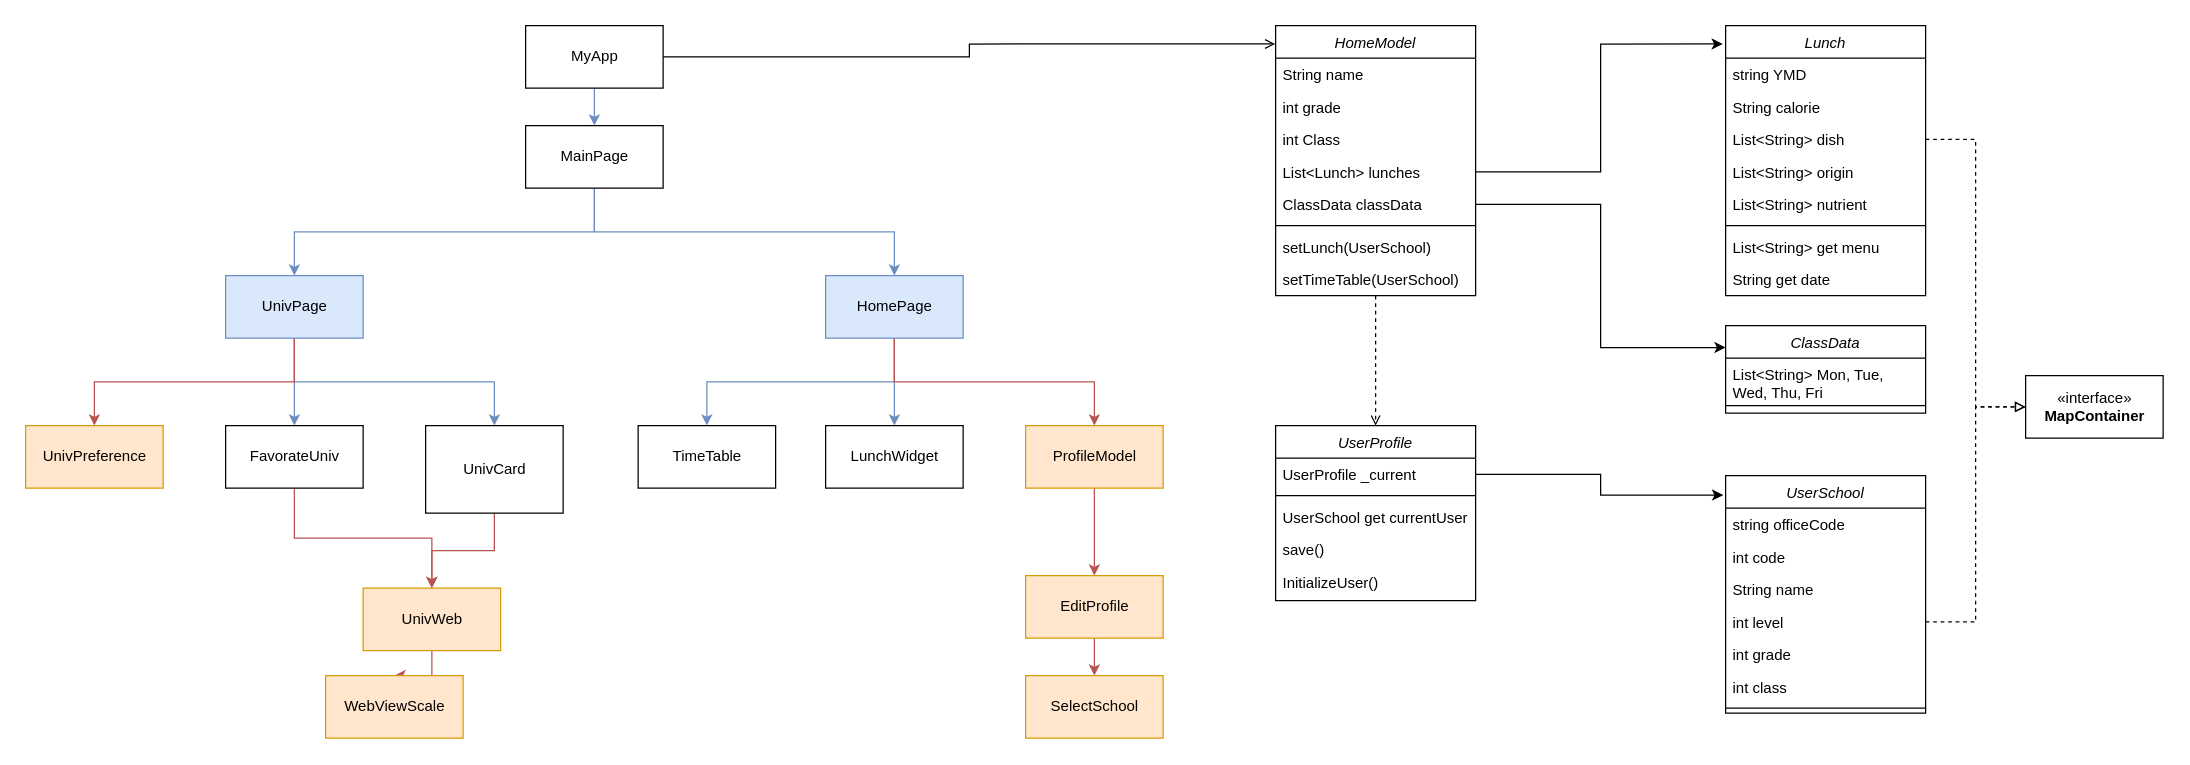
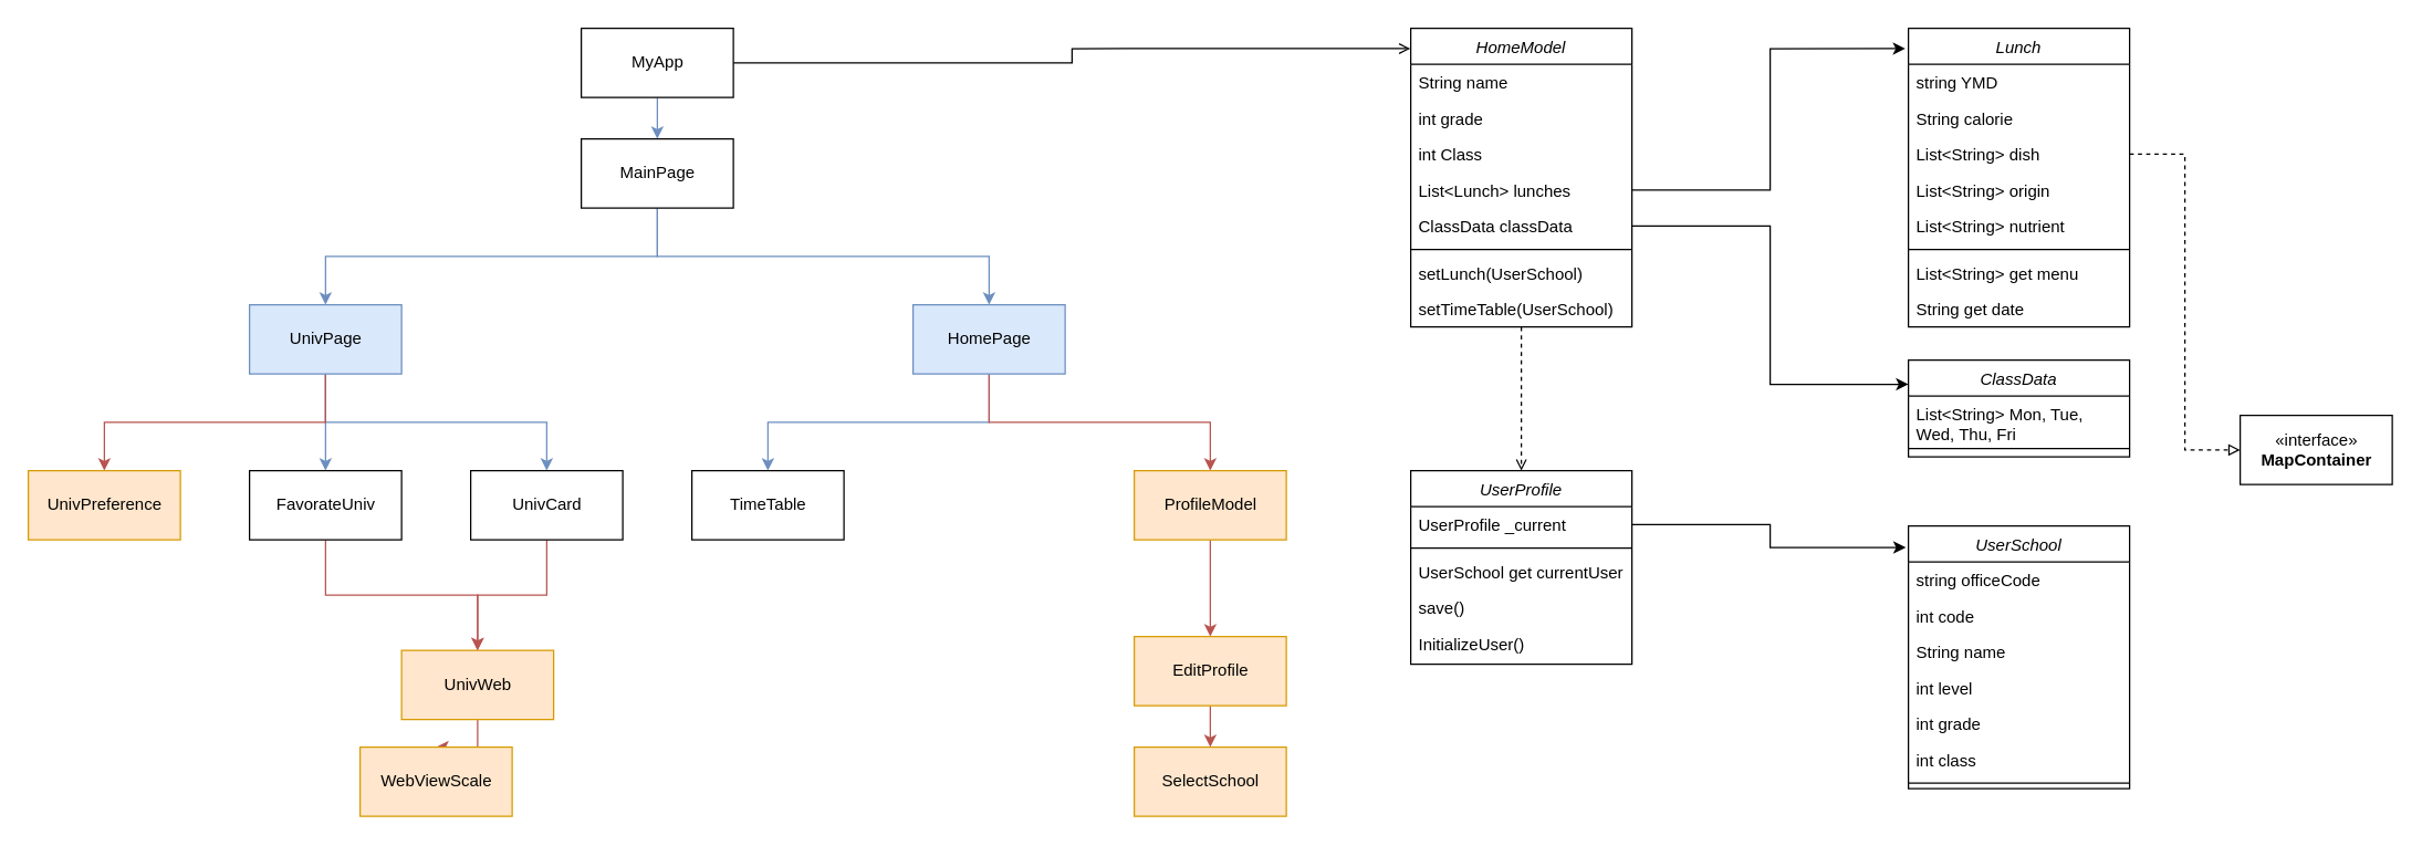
- <mxCell id="45" style="edgeStyle=orthogonalEdgeStyle;rounded=0;orthogonalLoop=1;jettySize=auto;html=1;entryX=0.5;entryY=0;entryDx=0;entryDy=0;fontColor=default;endArrow=classic;endFill=1;fillColor=#dae8fc;strokeColor=#6c8ebf;" edge="1" parent="1" source="47" target="48"><mxGeometry relative="1" as="geometry" /></mxCell>
- <mxCell id="49" value="TimeTable" style="html=1;fontColor=default;" vertex="1" parent="1"><mxGeometry x="510" y="340" width="110" height="50" as="geometry" /></mxCell>
+ <mxCell id="49" value="TimeTable" style="html=1;fontColor=default;" vertex="1" parent="1"><mxGeometry x="500" y="340" width="110" height="50" as="geometry" /></mxCell>
- <mxCell id="48" value="LunchWidget" style="html=1;fontColor=default;" vertex="1" parent="1"><mxGeometry x="660" y="340" width="110" height="50" as="geometry" /></mxCell>
- <mxCell id="70" value="UnivCard" style="html=1;fontColor=default;" vertex="1" parent="1"><mxGeometry x="340" y="340" width="110" height="70" as="geometry" /></mxCell>
+ <mxCell id="70" value="UnivCard" style="html=1;fontColor=default;" vertex="1" parent="1"><mxGeometry x="340" y="340" width="110" height="50" as="geometry" /></mxCell>
- <mxCell id="43" style="edgeStyle=orthogonalEdgeStyle;rounded=0;orthogonalLoop=1;jettySize=auto;html=1;entryX=0;entryY=0.5;entryDx=0;entryDy=0;fontColor=default;endArrow=block;endFill=0;dashed=1;" edge="1" parent="1" source="30" target="41"><mxGeometry relative="1" as="geometry" /></mxCell>
